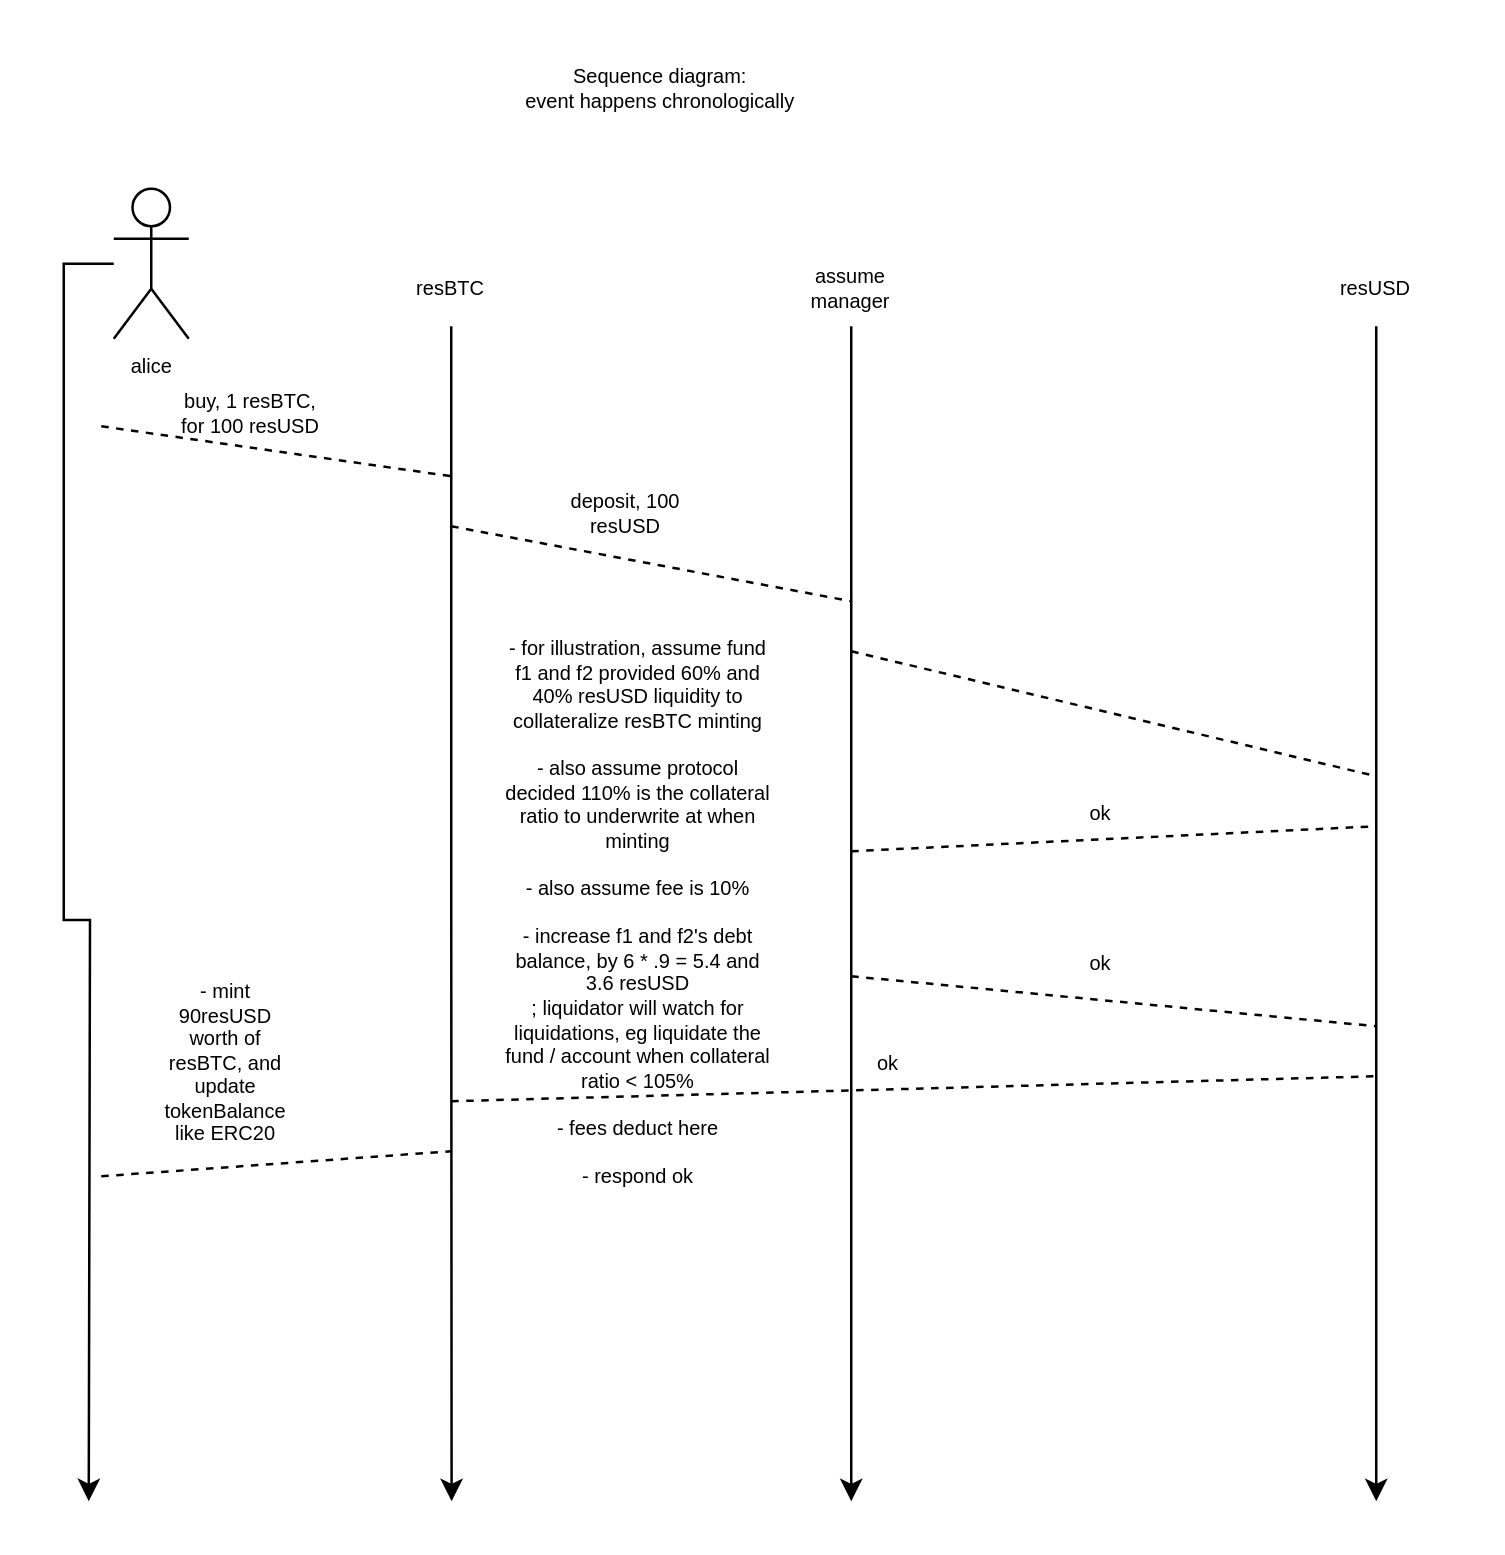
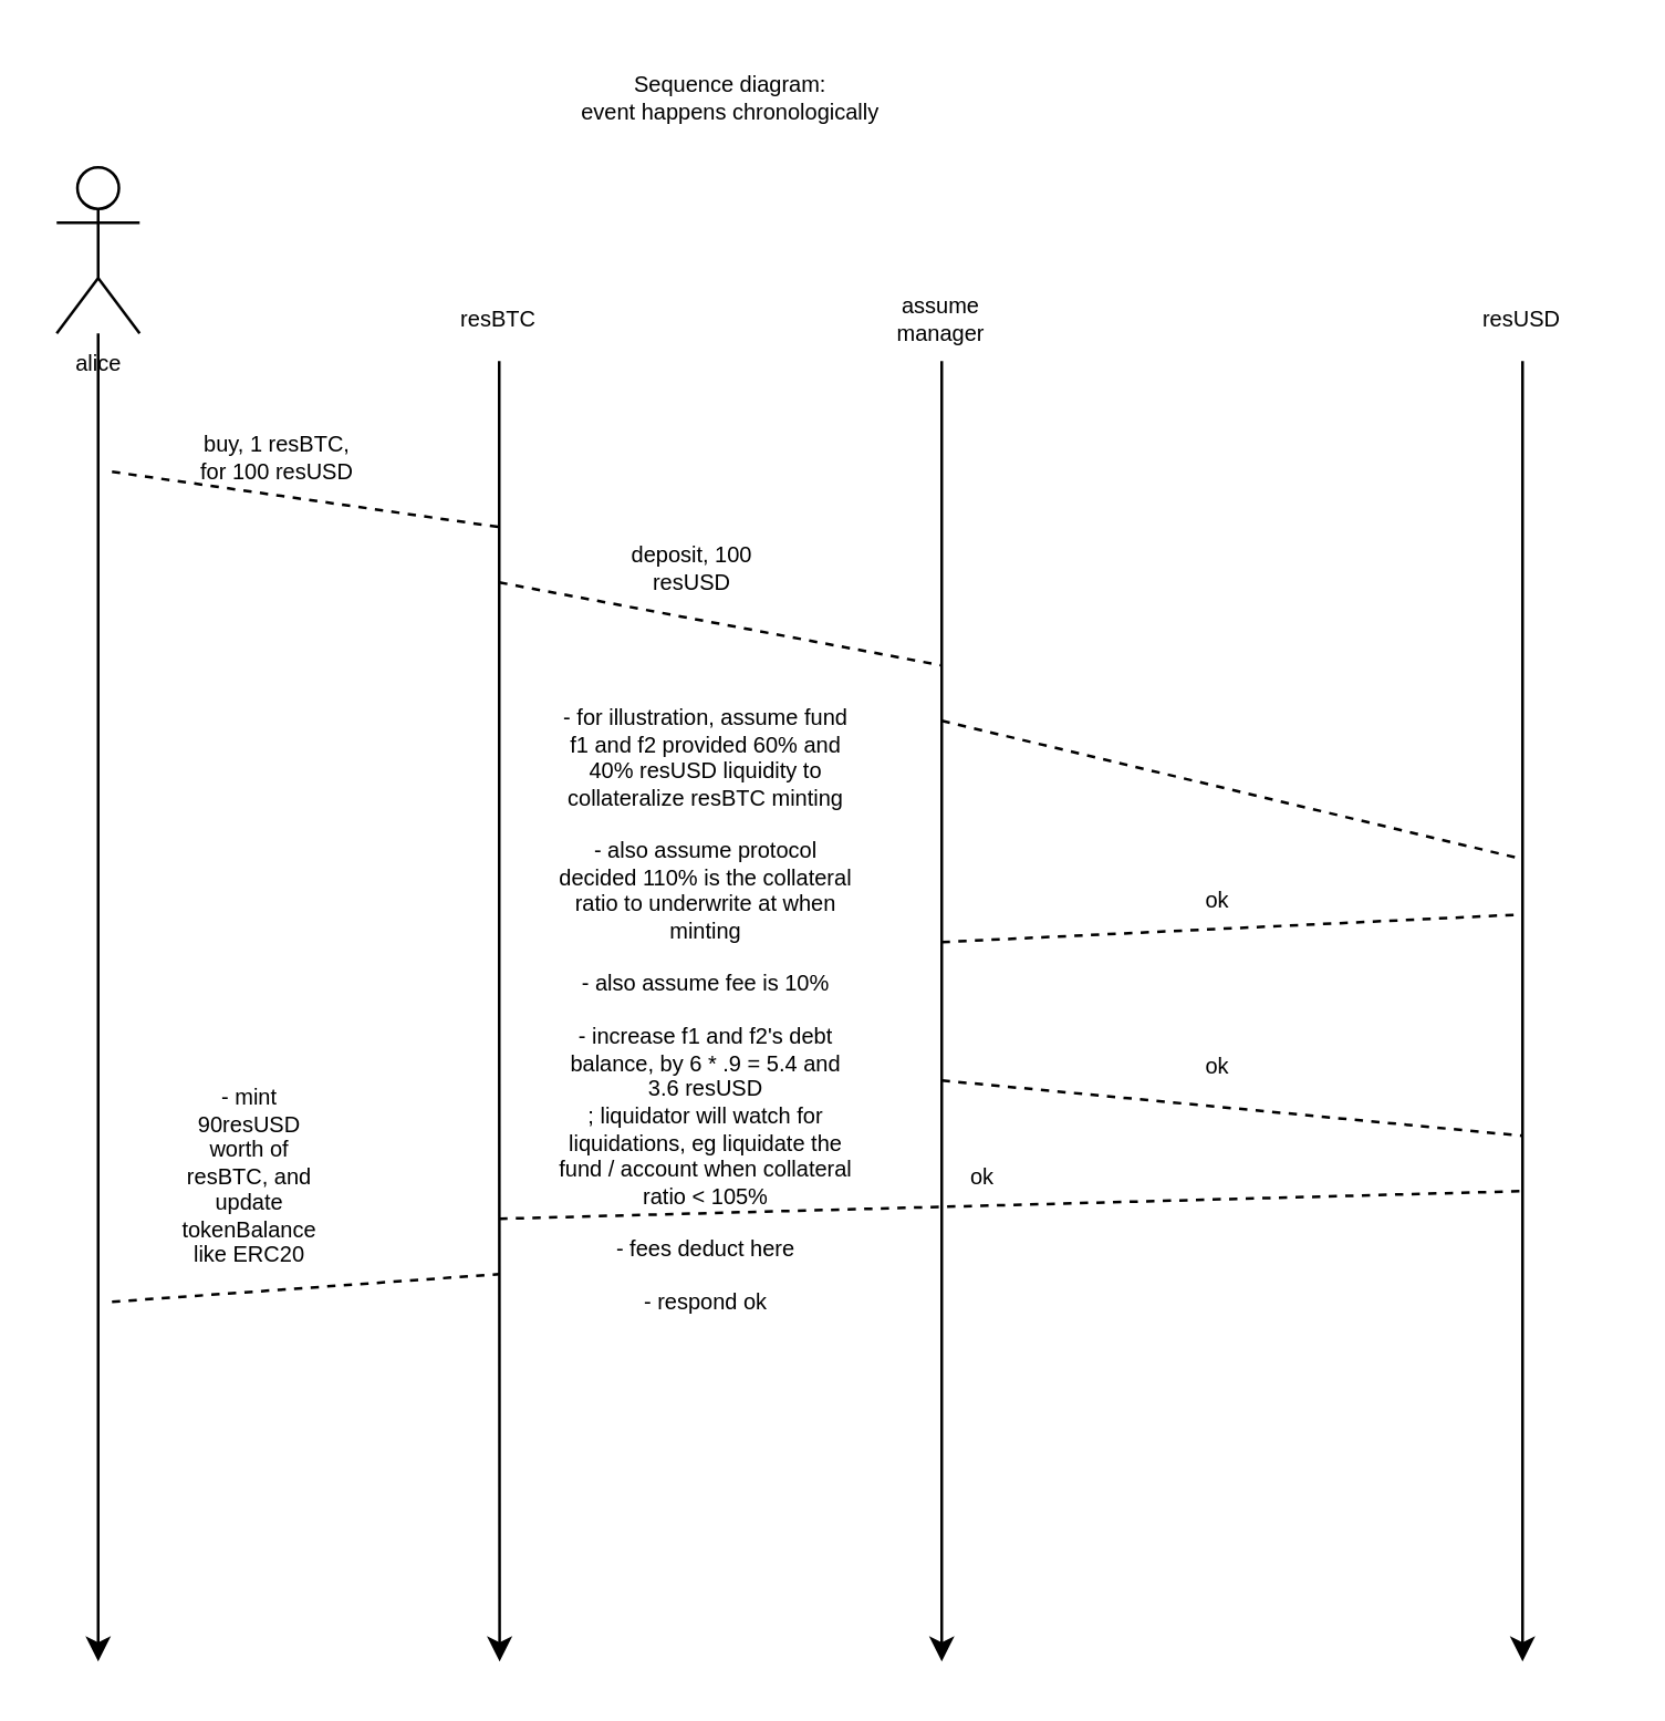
- <mxCell id="9" value="alice" style="shape=umlActor;verticalLabelPosition=bottom;verticalAlign=top;html=1;outlineConnect=0;fontSize=8;fontColor=#000000;" parent="1" vertex="1"><mxGeometry x="45" y="75" width="30" height="60" as="geometry" /></mxCell>
+ <mxCell id="9" value="alice" style="shape=umlActor;verticalLabelPosition=bottom;verticalAlign=top;html=1;outlineConnect=0;fontSize=8;fontColor=#000000;" parent="1" vertex="1"><mxGeometry x="20" y="60" width="30" height="60" as="geometry" /></mxCell>
